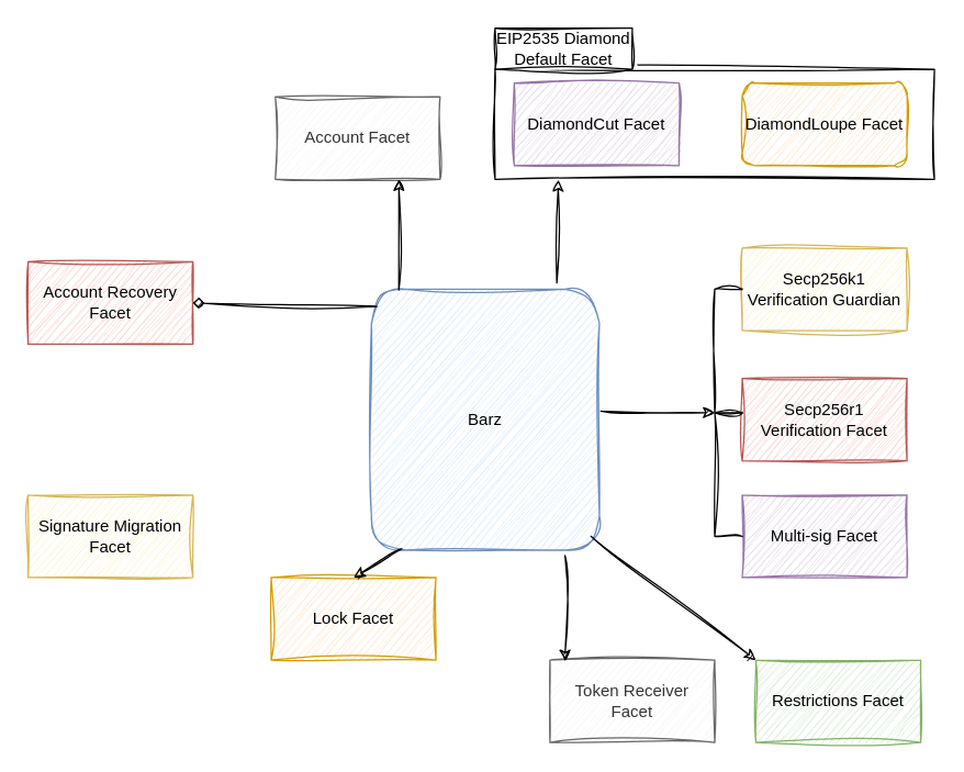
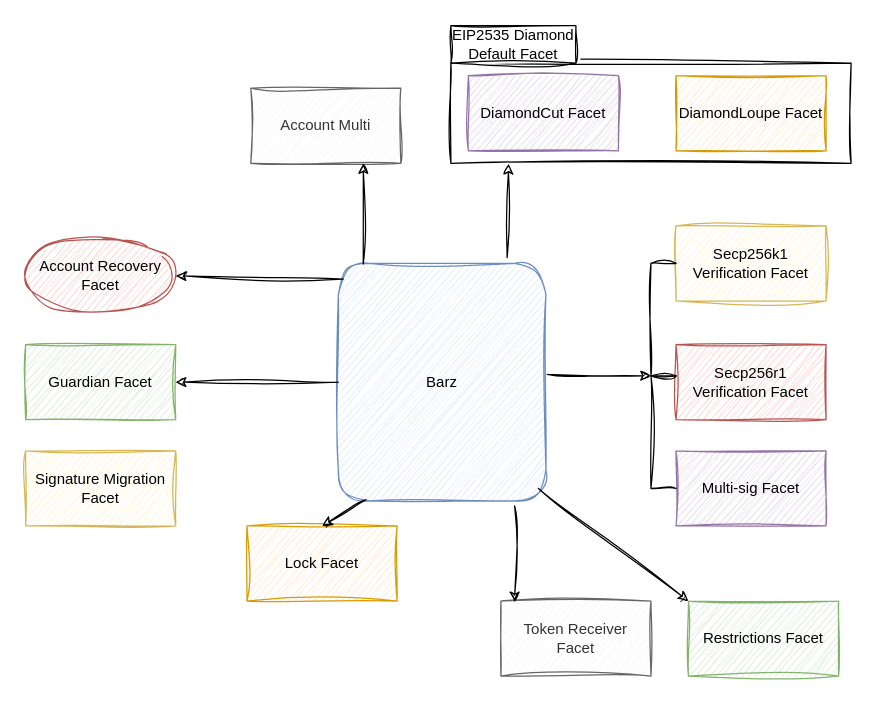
- <mxCell id="8" value="DiamondLoupe Facet" style="whiteSpace=wrap;html=1;fillColor=#ffe6cc;strokeColor=#d79b00;sketch=1;curveFitting=1;jiggle=2;rounded=1;" parent="1" vertex="1"><mxGeometry x="540" y="60" width="120" height="60" as="geometry" /></mxCell>
+ <mxCell id="8" value="DiamondLoupe Facet" style="rounded=0;whiteSpace=wrap;html=1;fillColor=#ffe6cc;strokeColor=#d79b00;sketch=1;curveFitting=1;jiggle=2;" parent="1" vertex="1"><mxGeometry x="540" y="60" width="120" height="60" as="geometry" /></mxCell>
- <mxCell id="6" value="Account Facet" style="rounded=0;whiteSpace=wrap;html=1;fillColor=#f5f5f5;fontColor=#333333;strokeColor=#666666;sketch=1;curveFitting=1;jiggle=2;" parent="1" vertex="1"><mxGeometry x="200" y="70" width="120" height="60" as="geometry" /></mxCell>
+ <mxCell id="6" value="Account Multi" style="rounded=0;whiteSpace=wrap;html=1;fillColor=#f5f5f5;fontColor=#333333;strokeColor=#666666;sketch=1;curveFitting=1;jiggle=2;" parent="1" vertex="1"><mxGeometry x="200" y="70" width="120" height="60" as="geometry" /></mxCell>
- <mxCell id="9" value="Secp256k1 Verification Guardian" style="rounded=0;whiteSpace=wrap;html=1;fillColor=#fff2cc;strokeColor=#d6b656;sketch=1;curveFitting=1;jiggle=2;" parent="1" vertex="1"><mxGeometry x="540" y="180" width="120" height="60" as="geometry" /></mxCell>
+ <mxCell id="9" value="Secp256k1 Verification Facet" style="rounded=0;whiteSpace=wrap;html=1;fillColor=#fff2cc;strokeColor=#d6b656;sketch=1;curveFitting=1;jiggle=2;" parent="1" vertex="1"><mxGeometry x="540" y="180" width="120" height="60" as="geometry" /></mxCell>
- <mxCell id="4" value="Account Recovery Facet" style="rounded=0;whiteSpace=wrap;html=1;fillColor=#f8cecc;strokeColor=#b85450;sketch=1;curveFitting=1;jiggle=2;" parent="1" vertex="1"><mxGeometry x="20" y="190" width="120" height="60" as="geometry" /></mxCell>
+ <mxCell id="4" value="Account Recovery Facet" style="ellipse;whiteSpace=wrap;html=1;fillColor=#f8cecc;strokeColor=#b85450;sketch=1;curveFitting=1;jiggle=2;" parent="1" vertex="1"><mxGeometry x="20" y="190" width="120" height="60" as="geometry" /></mxCell>
- <mxCell id="16" value="" style="endArrow=diamond;html=1;rounded=0;entryX=1;entryY=0.5;entryDx=0;entryDy=0;exitX=0.024;exitY=0.066;exitDx=0;exitDy=0;exitPerimeter=0;sketch=1;curveFitting=1;jiggle=2;" parent="1" source="3" target="4" edge="1"><mxGeometry width="50" height="50" relative="1" as="geometry"><mxPoint x="280" y="220" as="sourcePoint" /><mxPoint x="210" y="160" as="targetPoint" /></mxGeometry></mxCell>
+ <mxCell id="16" value="" style="endArrow=classic;html=1;rounded=0;entryX=1;entryY=0.5;entryDx=0;entryDy=0;exitX=0.024;exitY=0.066;exitDx=0;exitDy=0;exitPerimeter=0;sketch=1;curveFitting=1;jiggle=2;" parent="1" source="3" target="4" edge="1"><mxGeometry width="50" height="50" relative="1" as="geometry"><mxPoint x="280" y="220" as="sourcePoint" /><mxPoint x="210" y="160" as="targetPoint" /></mxGeometry></mxCell>
+ <mxCell id="5" value="Guardian Facet" style="rounded=0;whiteSpace=wrap;html=1;fillColor=#d5e8d4;strokeColor=#82b366;sketch=1;curveFitting=1;jiggle=2;" parent="1" vertex="1"><mxGeometry x="20" y="275" width="120" height="60" as="geometry" /></mxCell>
+ <mxCell id="15" value="" style="endArrow=classic;html=1;rounded=0;entryX=1;entryY=0.5;entryDx=0;entryDy=0;exitX=0;exitY=0.5;exitDx=0;exitDy=0;sketch=1;curveFitting=1;jiggle=2;" parent="1" source="3" target="5" edge="1"><mxGeometry width="50" height="50" relative="1" as="geometry"><mxPoint x="350" y="290" as="sourcePoint" /><mxPoint x="400" y="240" as="targetPoint" /></mxGeometry></mxCell>
